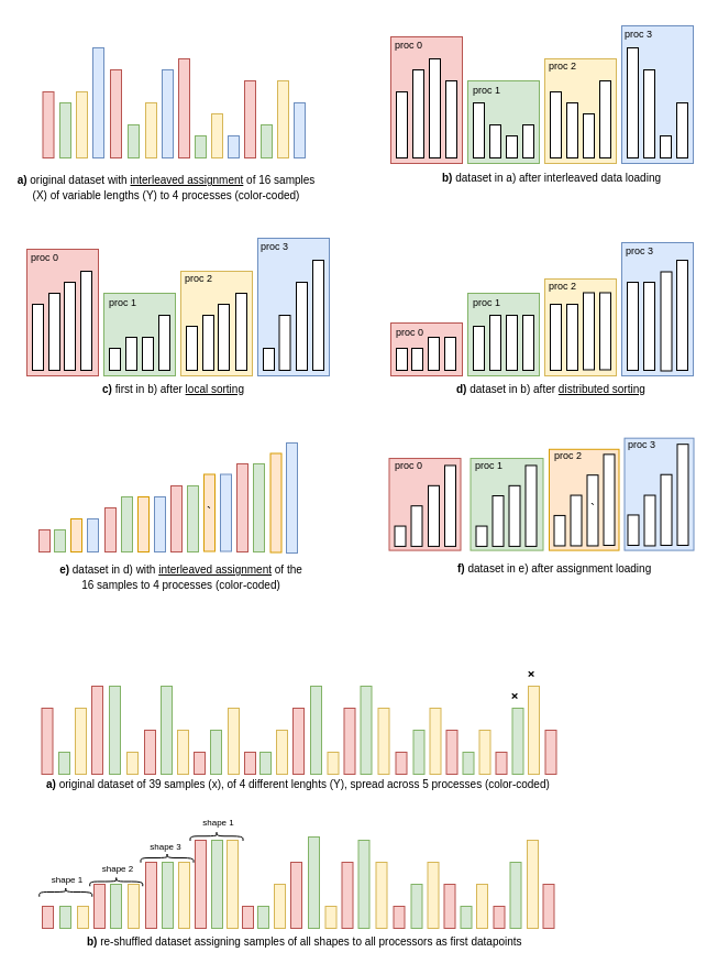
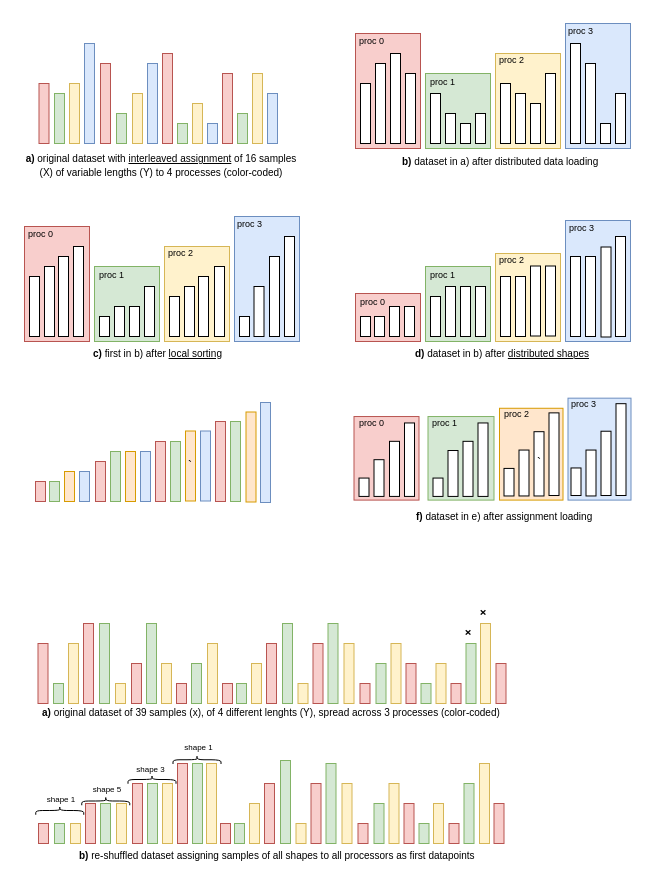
- <mxCell id="98" value="&lt;div style=&quot;text-align: center;&quot;&gt;&lt;span style=&quot;background-color: initial;&quot;&gt;&lt;font size=&quot;1&quot;&gt;&lt;b&gt;a) &lt;/b&gt;original dataset with &lt;u&gt;interleaved assignment&lt;/u&gt; of 16 samples (X) of variable lengths (Y) to 4 processes (color-coded)&lt;/font&gt;&lt;/span&gt;&lt;/div&gt;" style="text;whiteSpace=wrap;html=1;" parent="1" vertex="1"><mxGeometry x="10" y="149" width="280" height="39" as="geometry" /></mxCell>
+ <mxCell id="98" value="&lt;div style=&quot;text-align: center;&quot;&gt;&lt;span style=&quot;background-color: initial;&quot;&gt;&lt;font size=&quot;1&quot;&gt;&lt;b&gt;a) &lt;/b&gt;original dataset with &lt;u&gt;interleaved assignment&lt;/u&gt; of 16 samples (X) of variable lengths (Y) to 4 processes (color-coded)&lt;/font&gt;&lt;/span&gt;&lt;/div&gt;" style="text;whiteSpace=wrap;html=1;" parent="1" vertex="1"><mxGeometry x="20" y="144" width="280" height="39" as="geometry" /></mxCell>
- <mxCell id="99" value="&lt;div style=&quot;text-align: center;&quot;&gt;&lt;span style=&quot;background-color: initial;&quot;&gt;&lt;font size=&quot;1&quot;&gt;&lt;b&gt;b)&lt;/b&gt;&amp;nbsp;dataset in a) after interleaved data loading&lt;/font&gt;&lt;/span&gt;&lt;/div&gt;" style="text;whiteSpace=wrap;html=1;" parent="1" vertex="1"><mxGeometry x="400" y="147" width="204" height="17" as="geometry" /></mxCell>
+ <mxCell id="99" value="&lt;div style=&quot;text-align: center;&quot;&gt;&lt;span style=&quot;background-color: initial;&quot;&gt;&lt;font size=&quot;1&quot;&gt;&lt;b&gt;b)&lt;/b&gt;&amp;nbsp;dataset in a) after distributed data loading&lt;/font&gt;&lt;/span&gt;&lt;/div&gt;" style="text;whiteSpace=wrap;html=1;" parent="1" vertex="1"><mxGeometry x="400" y="147" width="204" height="17" as="geometry" /></mxCell>
- <mxCell id="71" value="&lt;div style=&quot;text-align: center;&quot;&gt;&lt;span style=&quot;background-color: initial;&quot;&gt;&lt;font size=&quot;1&quot;&gt;&lt;b&gt;d)&lt;/b&gt;&amp;nbsp;dataset in b) after &lt;u&gt;distributed sorting&lt;/u&gt;&lt;/font&gt;&lt;/span&gt;&lt;/div&gt;" style="text;whiteSpace=wrap;html=1;" parent="46" vertex="1"><mxGeometry x="58.25" y="122" width="179.75" height="18" as="geometry" /></mxCell>
+ <mxCell id="71" value="&lt;div style=&quot;text-align: center;&quot;&gt;&lt;span style=&quot;background-color: initial;&quot;&gt;&lt;font size=&quot;1&quot;&gt;&lt;b&gt;d)&lt;/b&gt;&amp;nbsp;dataset in b) after &lt;u&gt;distributed shapes&lt;/u&gt;&lt;/font&gt;&lt;/span&gt;&lt;/div&gt;" style="text;whiteSpace=wrap;html=1;" parent="46" vertex="1"><mxGeometry x="58.25" y="122" width="179.75" height="18" as="geometry" /></mxCell>
- <mxCell id="19" value="&lt;div style=&quot;text-align: center;&quot;&gt;&lt;span style=&quot;background-color: initial;&quot;&gt;&lt;font size=&quot;1&quot;&gt;&lt;b&gt;e)&amp;nbsp;&lt;/b&gt;&lt;/font&gt;&lt;/span&gt;&lt;span style=&quot;font-size: x-small; background-color: initial;&quot;&gt;dataset in d) with &lt;u&gt;interleaved assignment&lt;/u&gt; of the 16 samples to 4 processes (color-coded)&lt;/span&gt;&lt;/div&gt;" style="text;whiteSpace=wrap;html=1;" parent="1" vertex="1"><mxGeometry x="49" y="503" width="229" height="40" as="geometry" /></mxCell>
- <mxCell id="140" value="&lt;div style=&quot;text-align: center;&quot;&gt;&lt;span style=&quot;background-color: initial;&quot;&gt;&lt;font size=&quot;1&quot;&gt;&lt;b&gt;a) &lt;/b&gt;original dataset of 39 samples (x), of 4 different lenghts (Y), spread across 5 processes (color-coded)&lt;/font&gt;&lt;/span&gt;&lt;/div&gt;" style="text;whiteSpace=wrap;html=1;" parent="1" vertex="1"><mxGeometry x="40" y="698" width="470" height="22" as="geometry" /></mxCell>
+ <mxCell id="140" value="&lt;div style=&quot;text-align: center;&quot;&gt;&lt;span style=&quot;background-color: initial;&quot;&gt;&lt;font size=&quot;1&quot;&gt;&lt;b&gt;a) &lt;/b&gt;original dataset of 39 samples (x), of 4 different lenghts (Y), spread across 3 processes (color-coded)&lt;/font&gt;&lt;/span&gt;&lt;/div&gt;" style="text;whiteSpace=wrap;html=1;" parent="1" vertex="1"><mxGeometry x="40" y="698" width="470" height="22" as="geometry" /></mxCell>
- <mxCell id="206" value="&lt;font style=&quot;font-size: 8px;&quot;&gt;shape 2&lt;/font&gt;" style="text;html=1;align=center;verticalAlign=middle;whiteSpace=wrap;rounded=0;spacing=2;spacingTop=0;" parent="1" vertex="1"><mxGeometry x="90" y="778" width="34" height="20" as="geometry" /></mxCell>
+ <mxCell id="206" value="&lt;font style=&quot;font-size: 8px;&quot;&gt;shape 5&lt;/font&gt;" style="text;html=1;align=center;verticalAlign=middle;whiteSpace=wrap;rounded=0;spacing=2;spacingTop=0;" parent="1" vertex="1"><mxGeometry x="90" y="778" width="34" height="20" as="geometry" /></mxCell>
